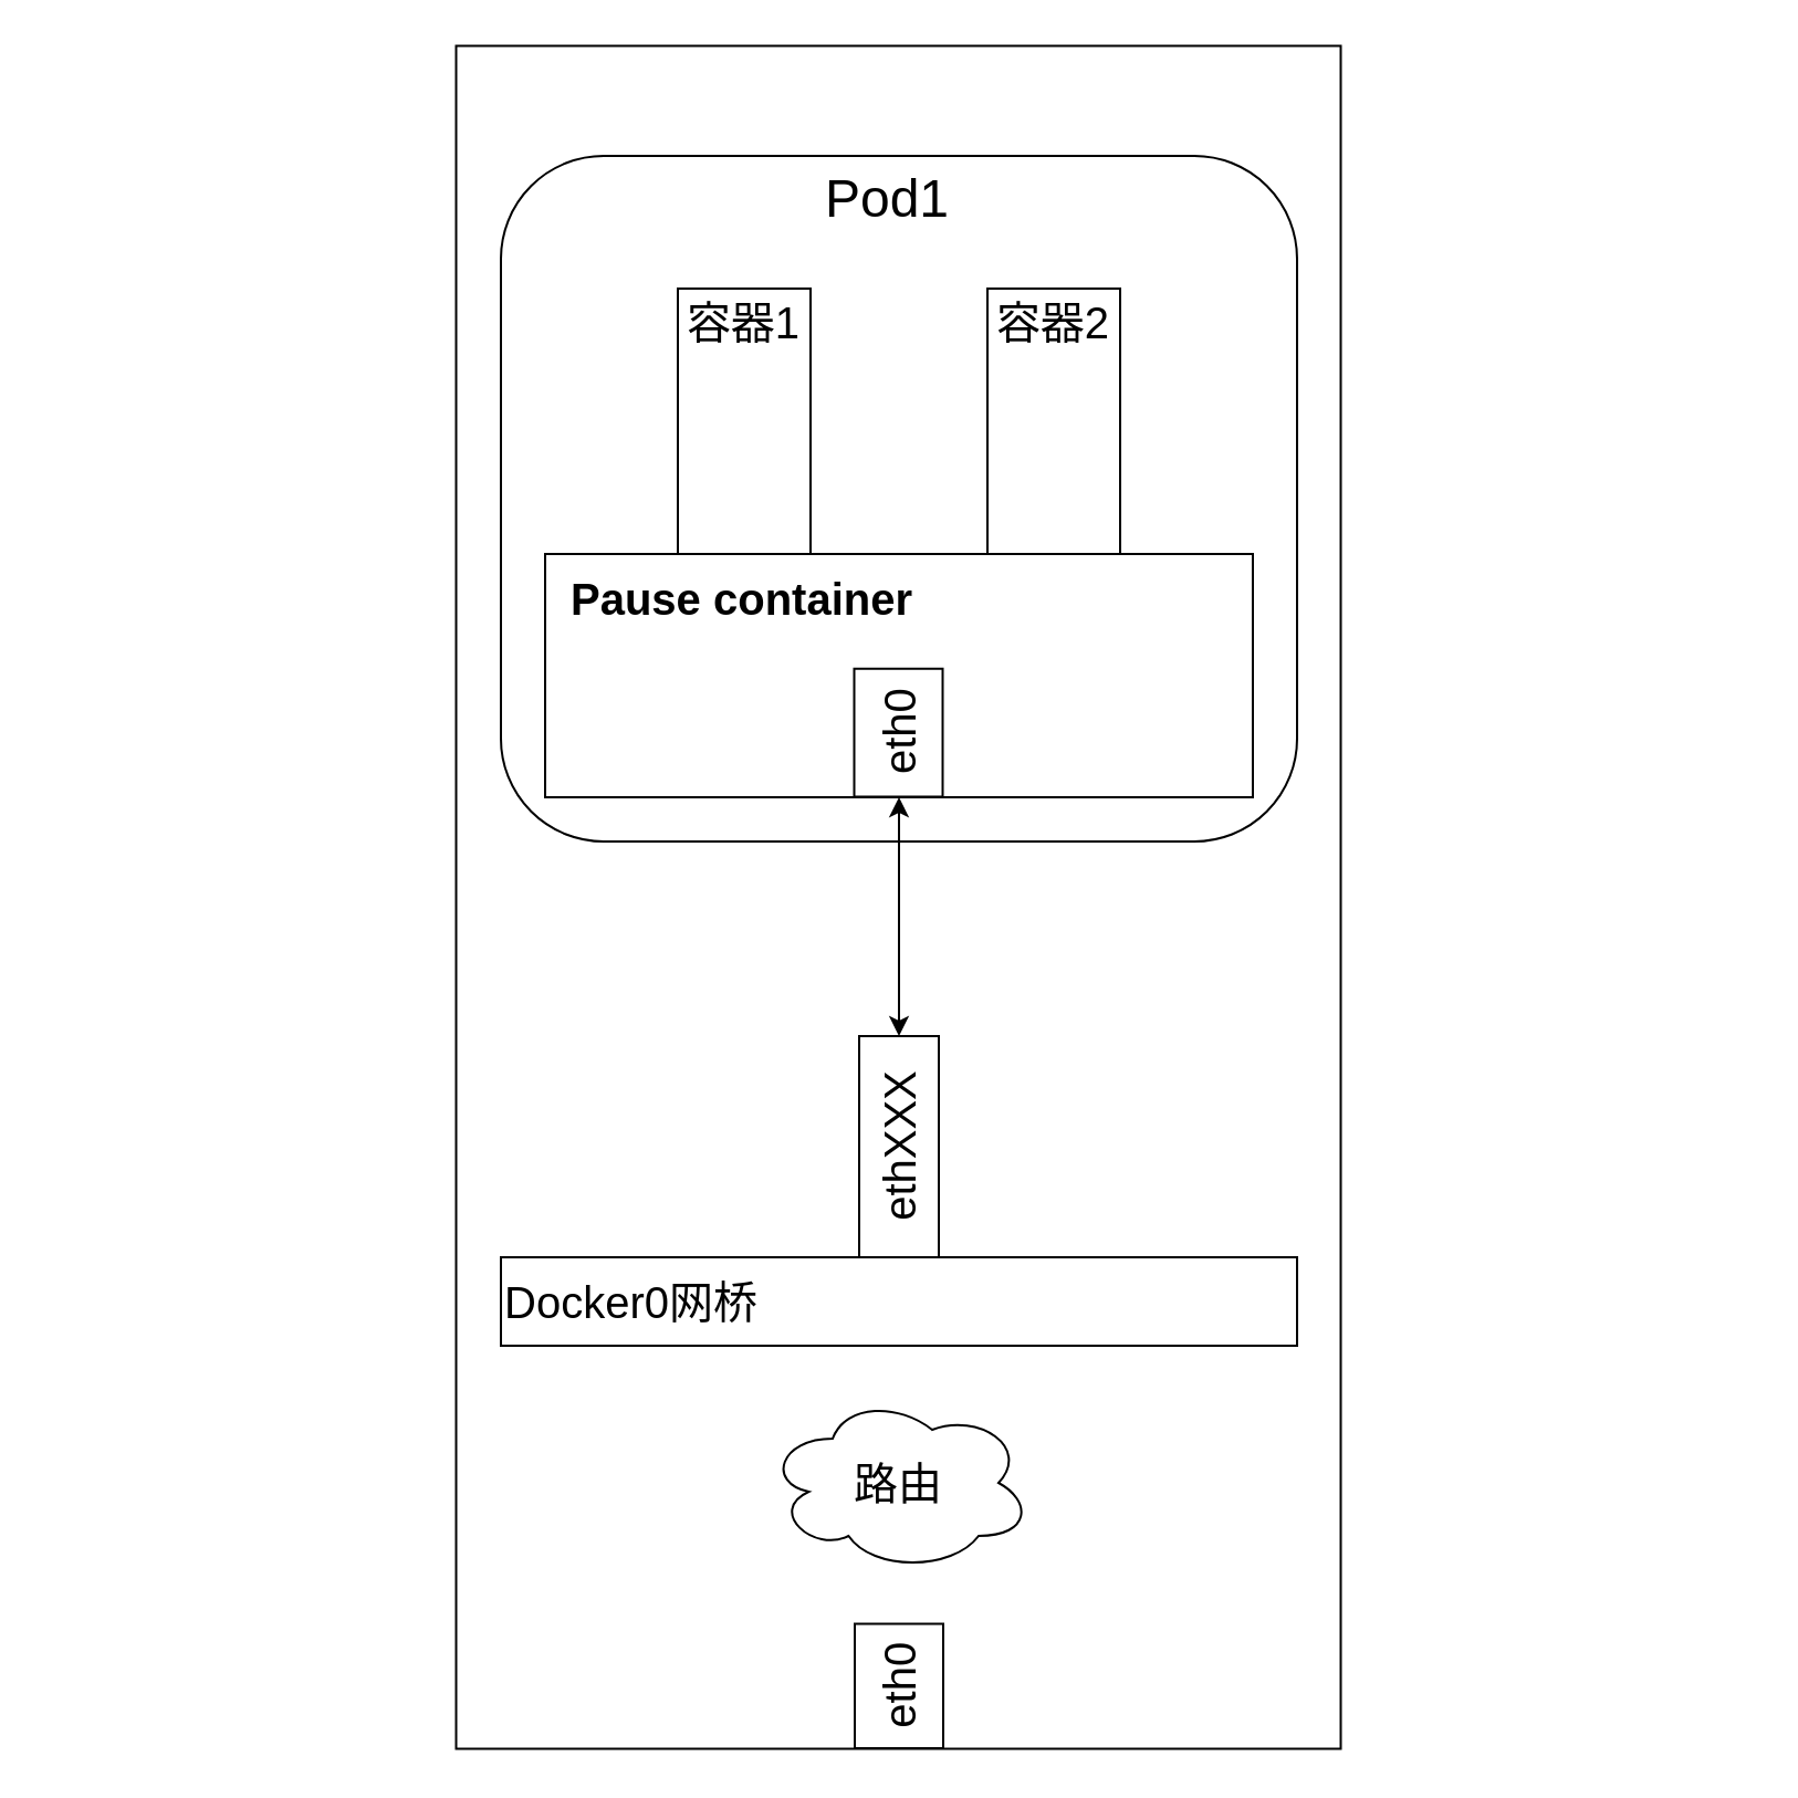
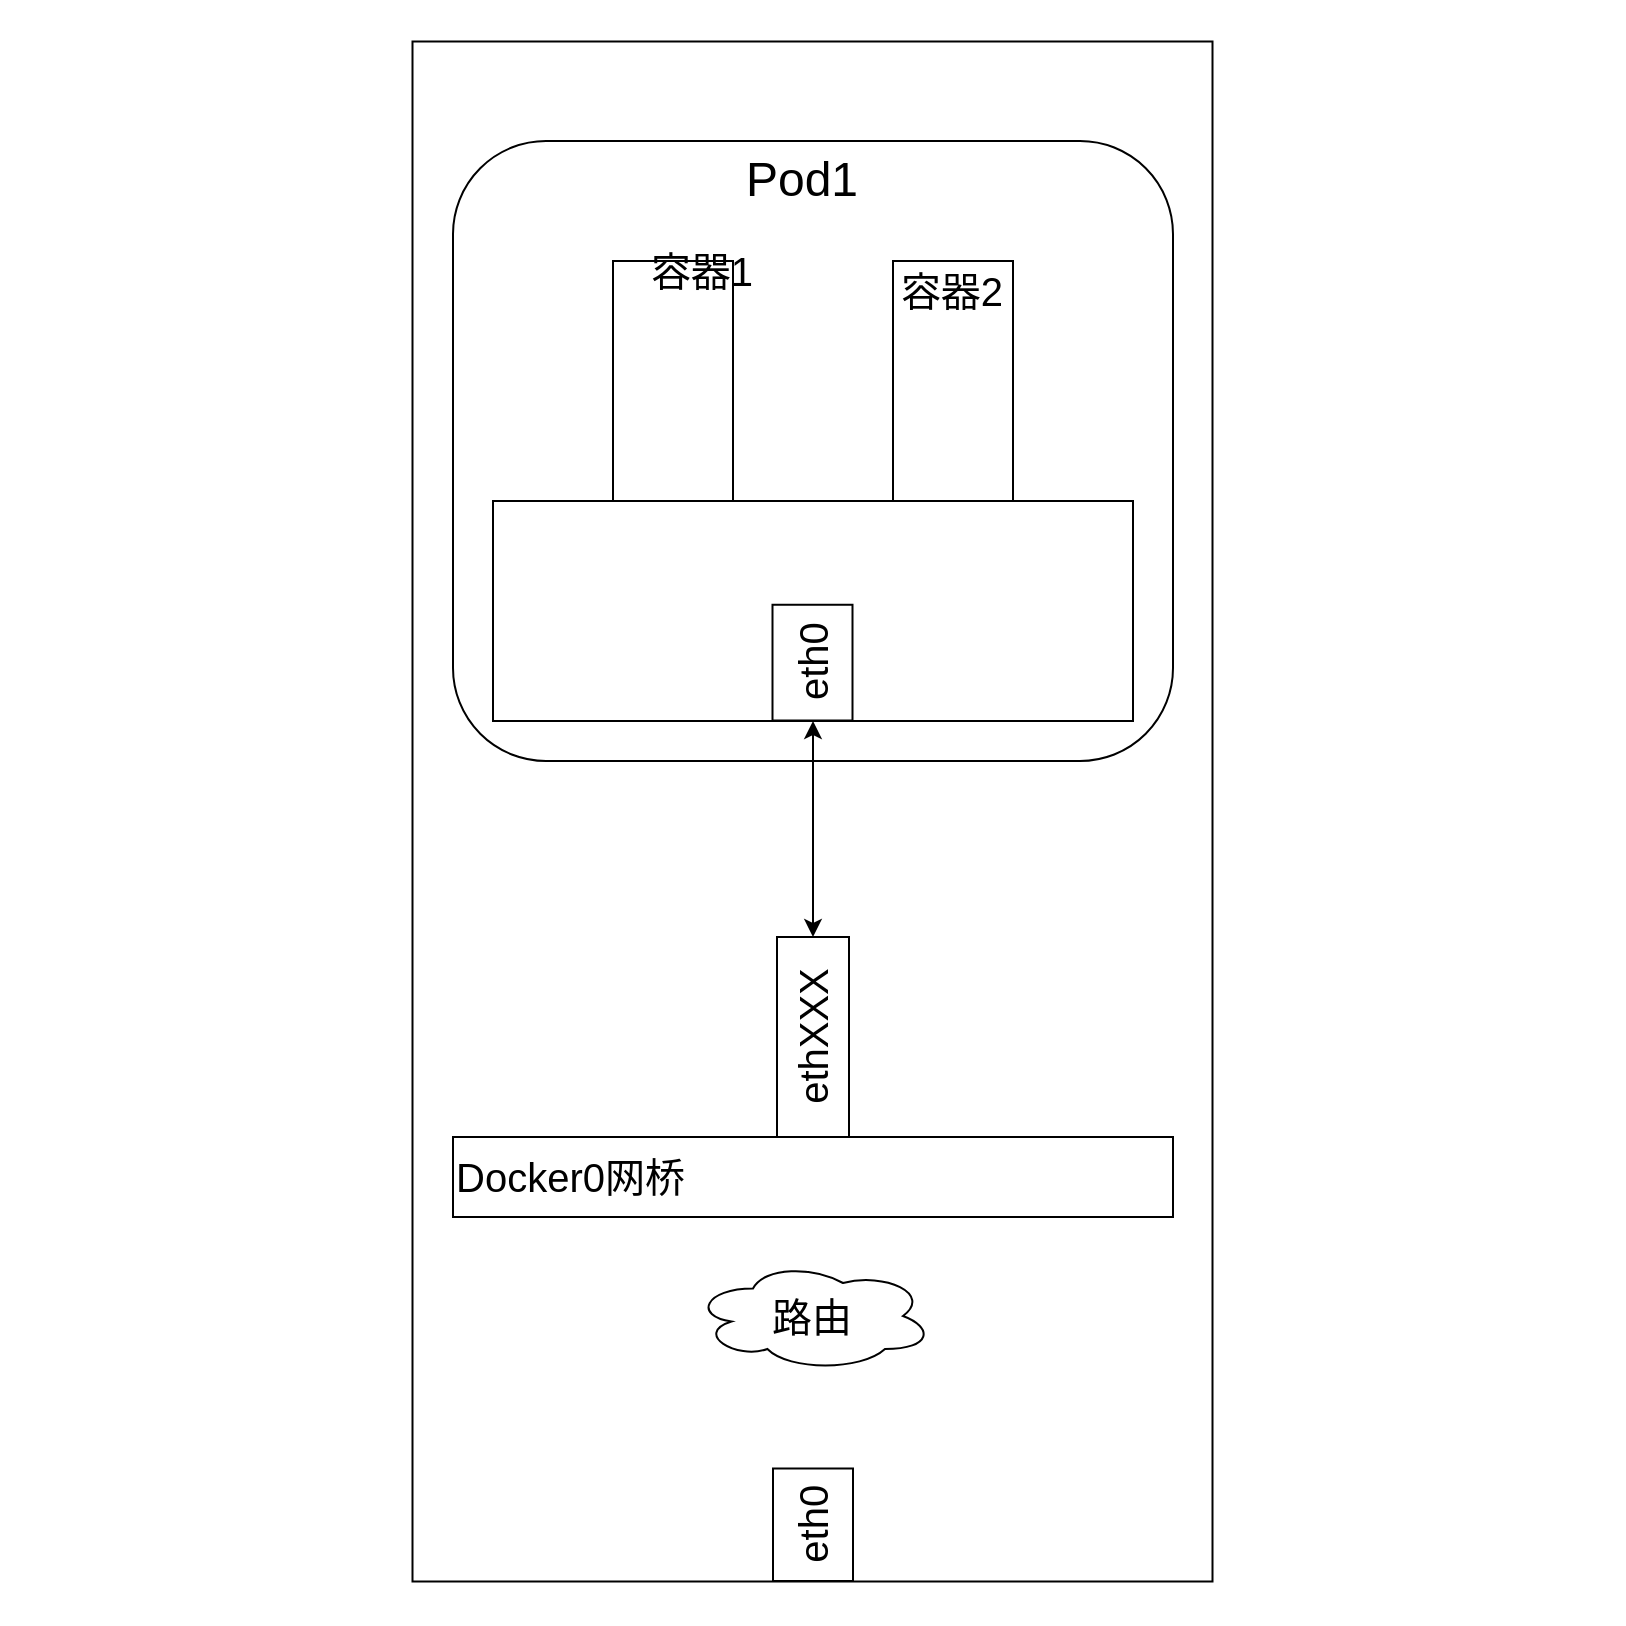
- <mxCell id="7" value="容器1" style="text;html=1;strokeColor=none;fillColor=none;align=center;verticalAlign=middle;whiteSpace=wrap;rounded=0;fontSize=20;container=0;" vertex="1" parent="2"><mxGeometry x="100.25" y="109.75" width="60" height="30" as="geometry" /></mxCell>
+ <mxCell id="7" value="容器1" style="text;html=1;strokeColor=none;fillColor=none;align=center;verticalAlign=middle;whiteSpace=wrap;rounded=0;fontSize=20;container=0;" vertex="1" parent="2"><mxGeometry x="115.25" y="99.75" width="60" height="30" as="geometry" /></mxCell>
- <mxCell id="11" value="Pause container" style="text;html=1;strokeColor=none;fillColor=none;align=left;verticalAlign=middle;whiteSpace=wrap;rounded=0;fontSize=20;container=0;fontStyle=1" vertex="1" parent="2"><mxGeometry x="50.25" y="229.75" width="159.75" height="40" as="geometry" /></mxCell>
- <mxCell id="15" value="路由" style="ellipse;shape=cloud;whiteSpace=wrap;html=1;fontSize=20;container=0;" vertex="1" parent="2"><mxGeometry x="140.25" y="609.75" width="120" height="80" as="geometry" /></mxCell>
+ <mxCell id="15" value="路由" style="ellipse;shape=cloud;whiteSpace=wrap;html=1;fontSize=20;container=0;" vertex="1" parent="2"><mxGeometry x="140.25" y="609.75" width="120" height="55" as="geometry" /></mxCell>
